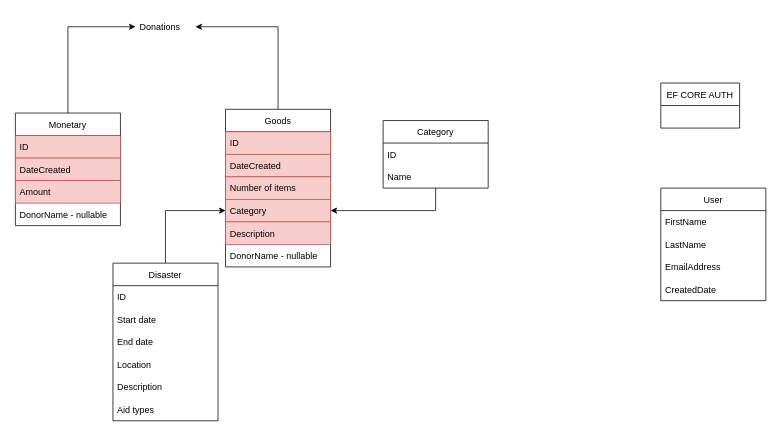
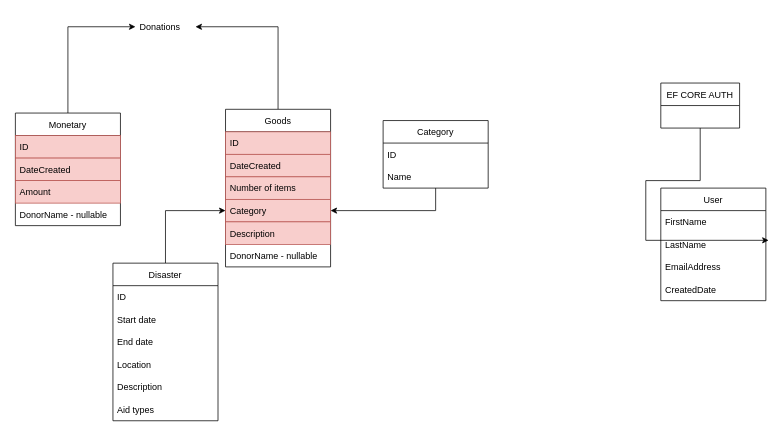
+ <mxCell id="34" style="edgeStyle=orthogonalEdgeStyle;rounded=0;orthogonalLoop=1;jettySize=auto;html=1;entryX=1.026;entryY=0.319;entryDx=0;entryDy=0;entryPerimeter=0;" parent="1" source="35" target="31" edge="1"><mxGeometry relative="1" as="geometry" /></mxCell>
